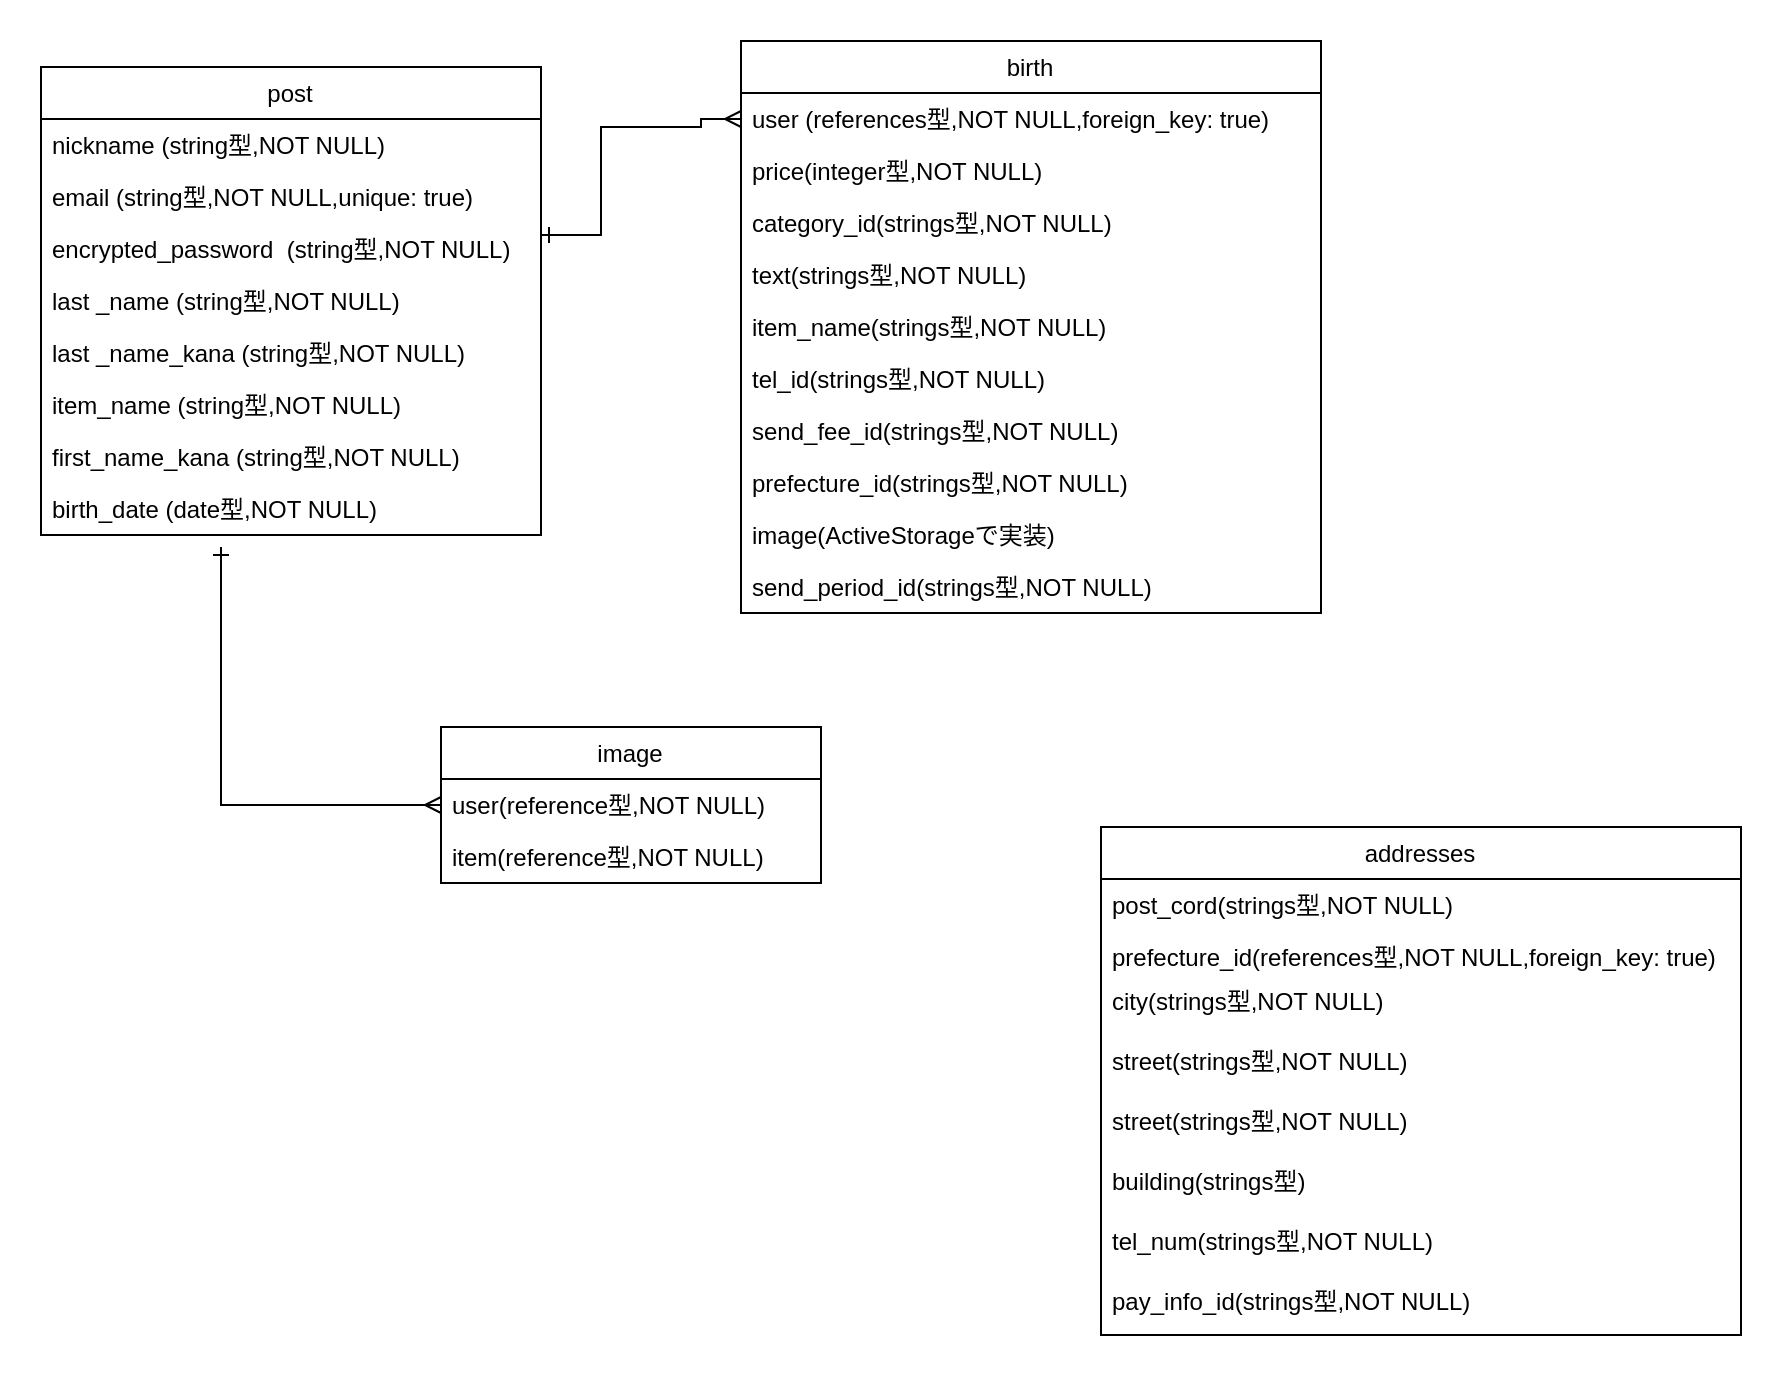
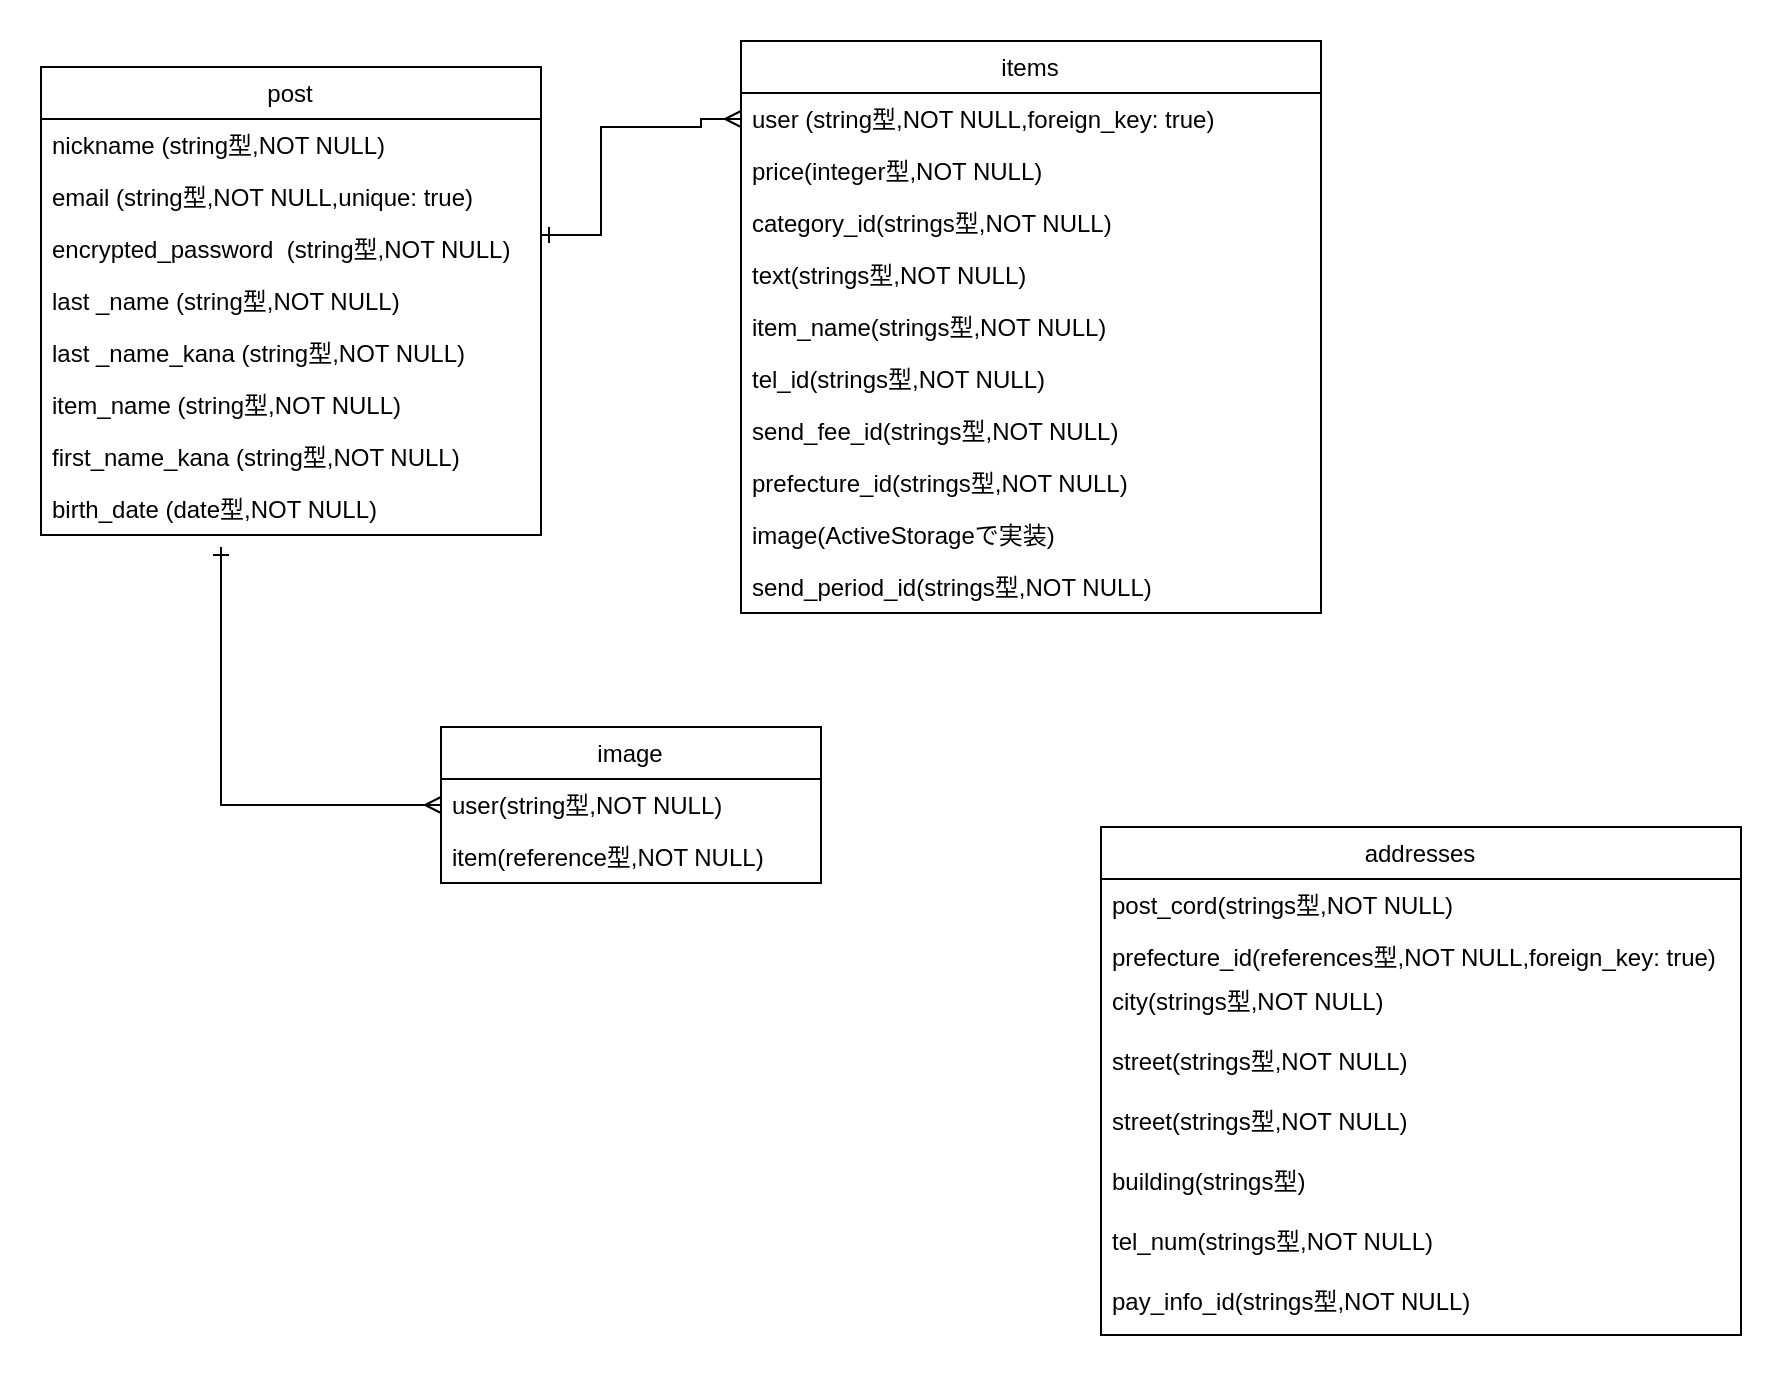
- <mxCell id="11" value="birth" style="swimlane;fontStyle=0;childLayout=stackLayout;horizontal=1;startSize=26;fillColor=none;horizontalStack=0;resizeParent=1;resizeParentMax=0;resizeLast=0;collapsible=1;marginBottom=0;" parent="1" vertex="1"><mxGeometry x="370" y="20" width="290" height="286" as="geometry" /></mxCell>
+ <mxCell id="11" value="items" style="swimlane;fontStyle=0;childLayout=stackLayout;horizontal=1;startSize=26;fillColor=none;horizontalStack=0;resizeParent=1;resizeParentMax=0;resizeLast=0;collapsible=1;marginBottom=0;" parent="1" vertex="1"><mxGeometry x="370" y="20" width="290" height="286" as="geometry" /></mxCell>
- <mxCell id="12" value="user (references型,NOT NULL,foreign_key: true)" style="text;strokeColor=none;fillColor=none;align=left;verticalAlign=top;spacingLeft=4;spacingRight=4;overflow=hidden;rotatable=0;points=[[0,0.5],[1,0.5]];portConstraint=eastwest;" parent="11" vertex="1"><mxGeometry y="26" width="290" height="26" as="geometry" /></mxCell>
+ <mxCell id="12" value="user (string型,NOT NULL,foreign_key: true)" style="text;strokeColor=none;fillColor=none;align=left;verticalAlign=top;spacingLeft=4;spacingRight=4;overflow=hidden;rotatable=0;points=[[0,0.5],[1,0.5]];portConstraint=eastwest;" parent="11" vertex="1"><mxGeometry y="26" width="290" height="26" as="geometry" /></mxCell>
- <mxCell id="23" value="user(reference型,NOT NULL)" style="text;strokeColor=none;fillColor=none;align=left;verticalAlign=top;spacingLeft=4;spacingRight=4;overflow=hidden;rotatable=0;points=[[0,0.5],[1,0.5]];portConstraint=eastwest;" parent="22" vertex="1"><mxGeometry y="26" width="190" height="26" as="geometry" /></mxCell>
+ <mxCell id="23" value="user(string型,NOT NULL)" style="text;strokeColor=none;fillColor=none;align=left;verticalAlign=top;spacingLeft=4;spacingRight=4;overflow=hidden;rotatable=0;points=[[0,0.5],[1,0.5]];portConstraint=eastwest;" parent="22" vertex="1"><mxGeometry y="26" width="190" height="26" as="geometry" /></mxCell>
